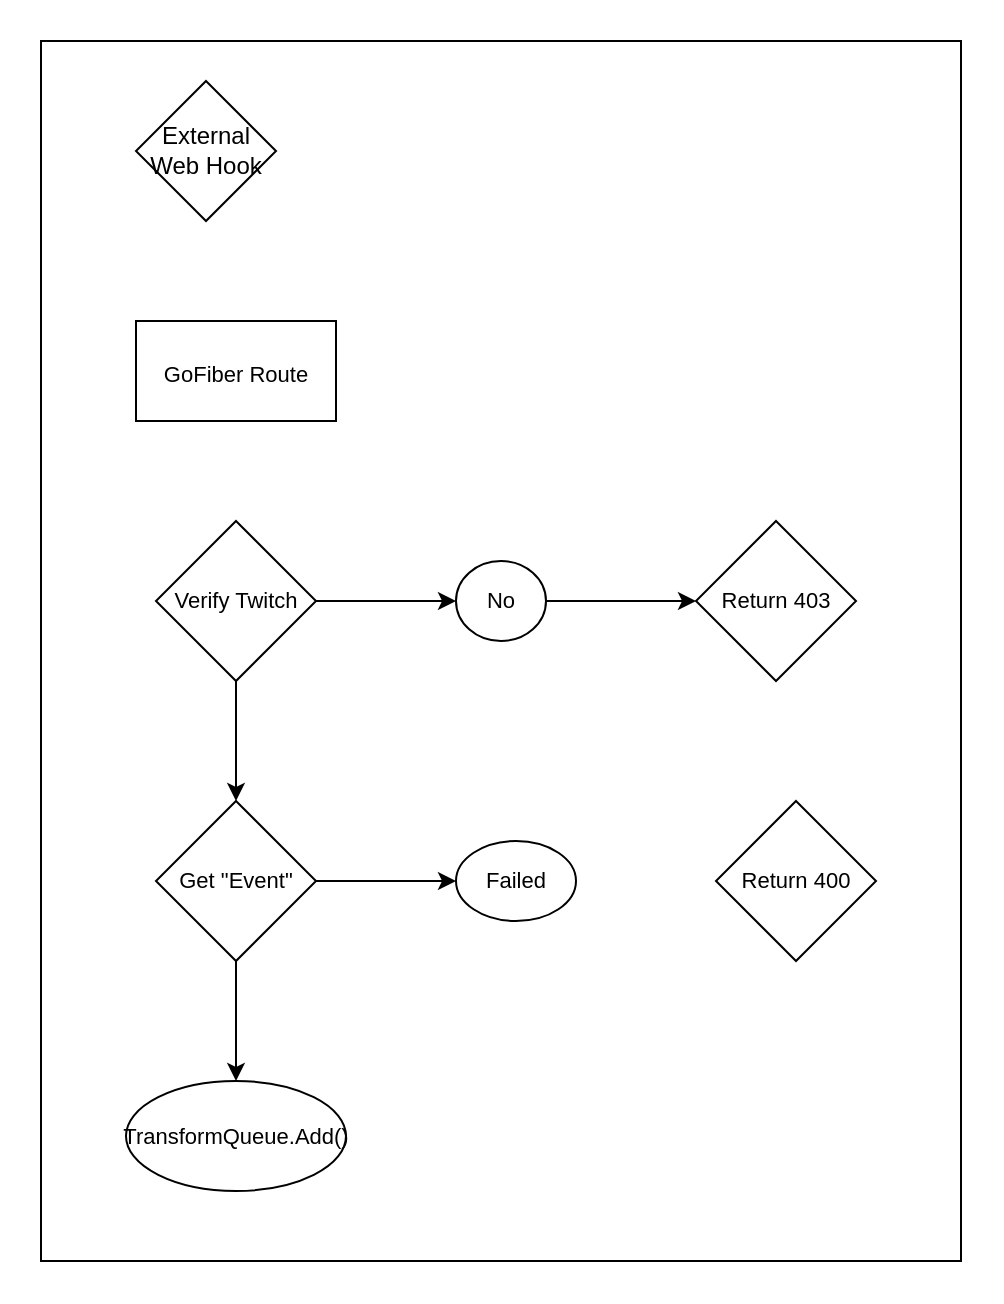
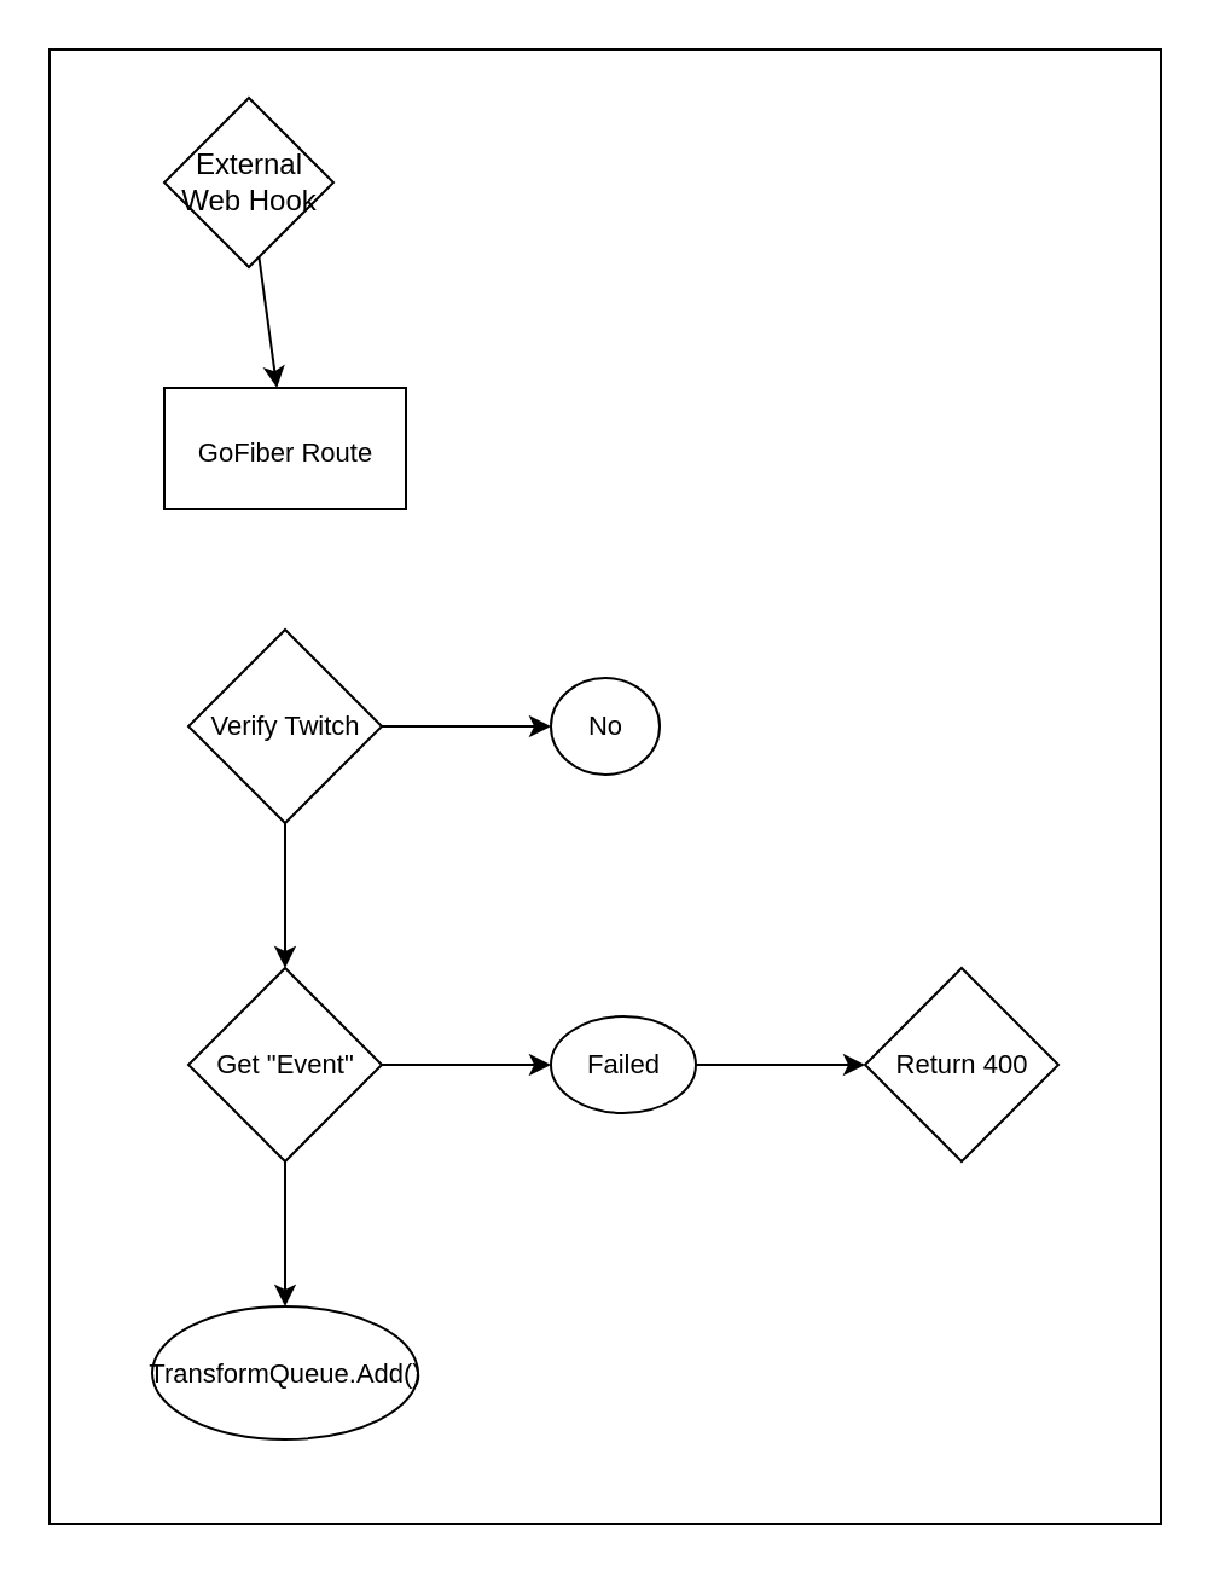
+ <mxCell id="3" value="" style="edgeStyle=none;html=1;fontSize=11;" edge="1" parent="1" source="4" target="5"><mxGeometry relative="1" as="geometry" /></mxCell>
- <mxCell id="9" value="" style="edgeStyle=none;html=1;fontSize=11;" edge="1" parent="1" source="10" target="11"><mxGeometry relative="1" as="geometry" /></mxCell>
- <mxCell id="11" value="Return 403" style="rhombus;whiteSpace=wrap;html=1;fontSize=11;" vertex="1" parent="1"><mxGeometry x="347.5" y="260" width="80" height="80" as="geometry" /></mxCell>
+ <mxCell id="15" value="" style="edgeStyle=none;html=1;fontSize=11;" edge="1" parent="1" source="16" target="17"><mxGeometry relative="1" as="geometry" /></mxCell>
